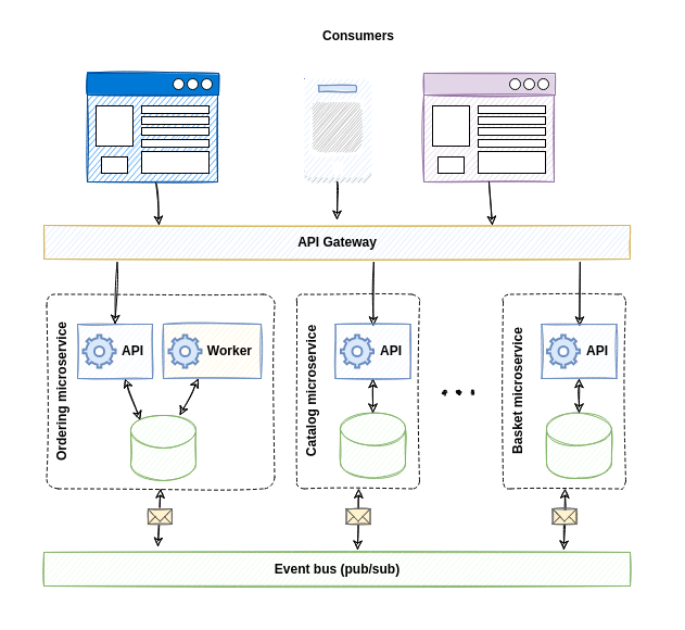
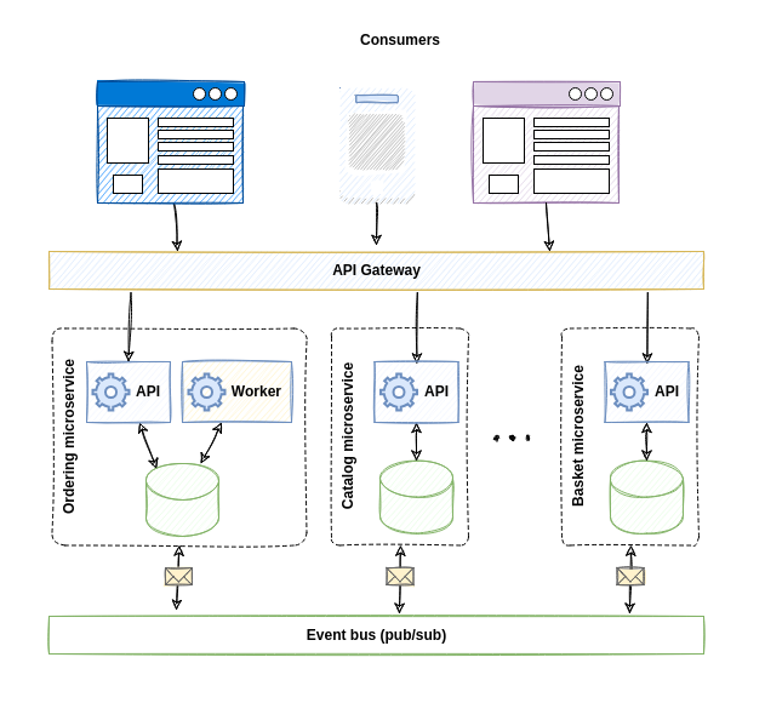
- <mxCell id="44" value="Event bus (pub/sub)" style="html=1;strokeColor=#82b366;sketch=1;fontStyle=1;labelBackgroundColor=none;fillColor=#E8FCE7;" parent="1" vertex="1"><mxGeometry x="40" y="508" width="540" height="31" as="geometry" /></mxCell>
+ <mxCell id="44" value="Event bus (pub/sub)" style="html=1;strokeColor=#82b366;sketch=1;fontStyle=1;labelBackgroundColor=none;fillColor=#ffffff;" parent="1" vertex="1"><mxGeometry x="40" y="508" width="540" height="31" as="geometry" /></mxCell>
